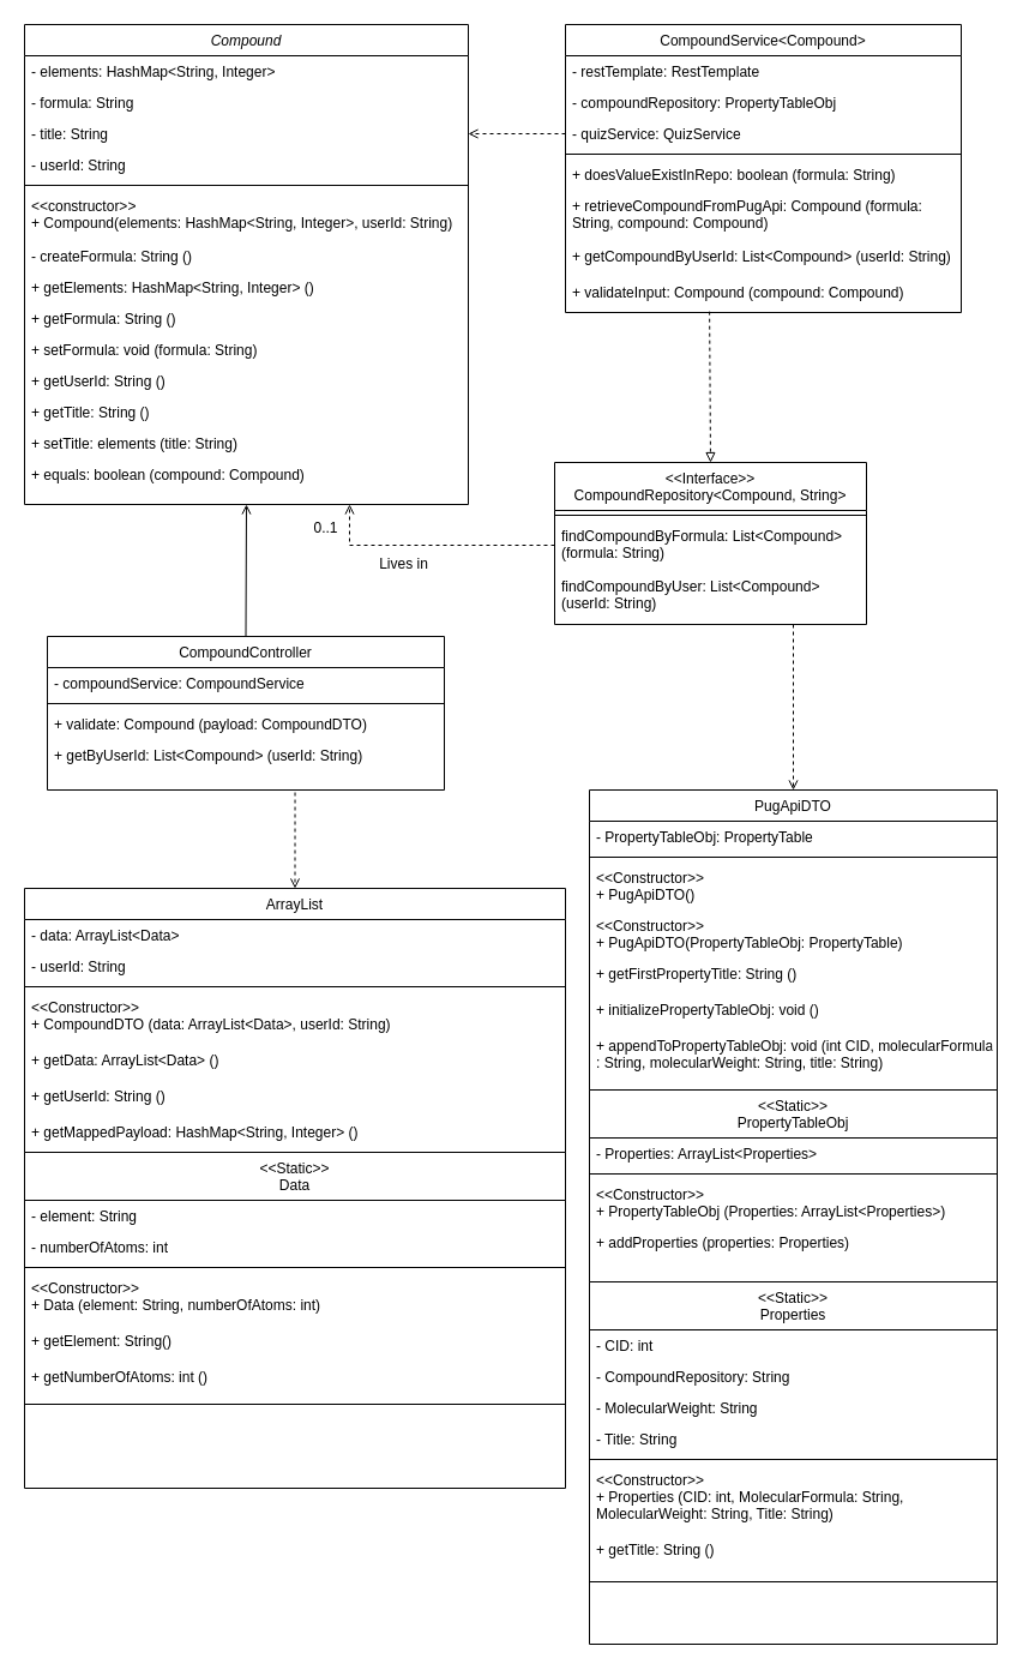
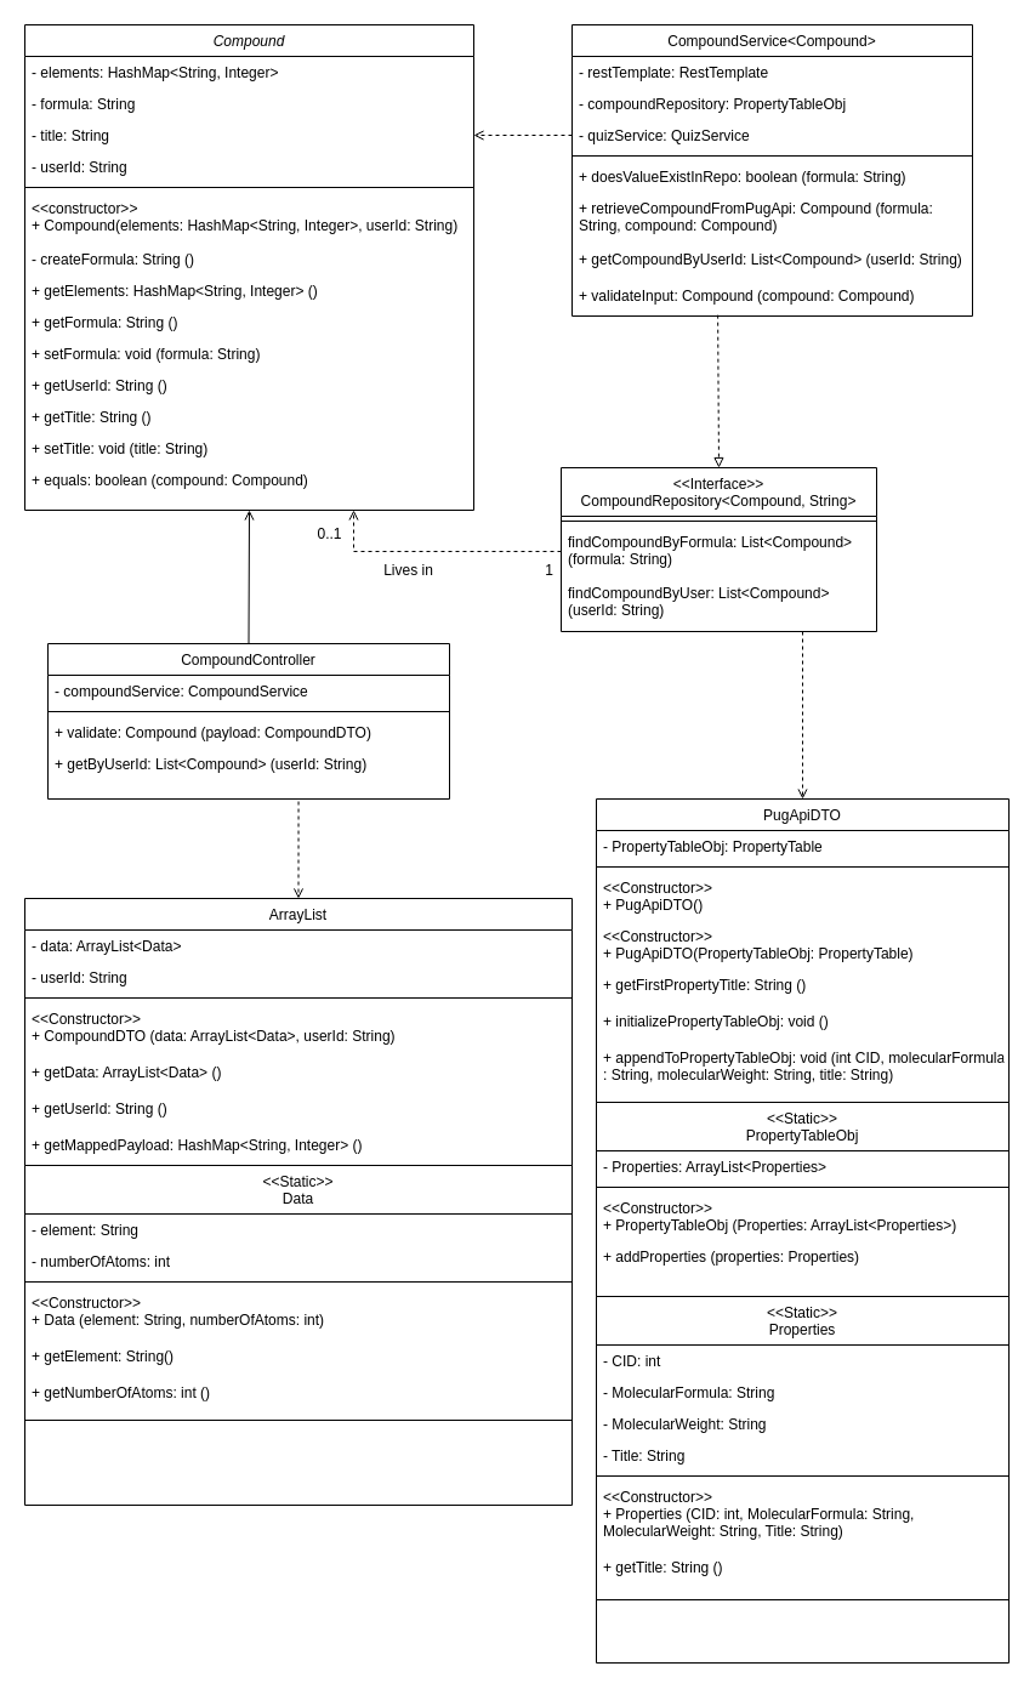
- <mxCell id="15" value="+ setTitle: elements (title: String)" style="text;align=left;verticalAlign=top;spacingLeft=4;spacingRight=4;overflow=hidden;rotatable=0;points=[[0,0.5],[1,0.5]];portConstraint=eastwest;" parent="2" vertex="1"><mxGeometry y="336" width="370" height="26" as="geometry" /></mxCell>
+ <mxCell id="15" value="+ setTitle: void (title: String)" style="text;align=left;verticalAlign=top;spacingLeft=4;spacingRight=4;overflow=hidden;rotatable=0;points=[[0,0.5],[1,0.5]];portConstraint=eastwest;" parent="2" vertex="1"><mxGeometry y="336" width="370" height="26" as="geometry" /></mxCell>
+ <mxCell id="33" value="&lt;font style=&quot;font-size: 12px&quot;&gt;1&lt;/font&gt;" style="text;html=1;align=center;verticalAlign=middle;resizable=0;points=[];autosize=1;strokeColor=none;fillColor=none;" parent="1" vertex="1"><mxGeometry x="442" y="460" width="20" height="20" as="geometry" /></mxCell>
- <mxCell id="73" value="- CompoundRepository: String" style="text;align=left;verticalAlign=top;spacingLeft=4;spacingRight=4;overflow=hidden;rotatable=0;points=[[0,0.5],[1,0.5]];portConstraint=eastwest;" parent="71" vertex="1"><mxGeometry y="66" width="340" height="26" as="geometry" /></mxCell>
+ <mxCell id="73" value="- MolecularFormula: String" style="text;align=left;verticalAlign=top;spacingLeft=4;spacingRight=4;overflow=hidden;rotatable=0;points=[[0,0.5],[1,0.5]];portConstraint=eastwest;" parent="71" vertex="1"><mxGeometry y="66" width="340" height="26" as="geometry" /></mxCell>
